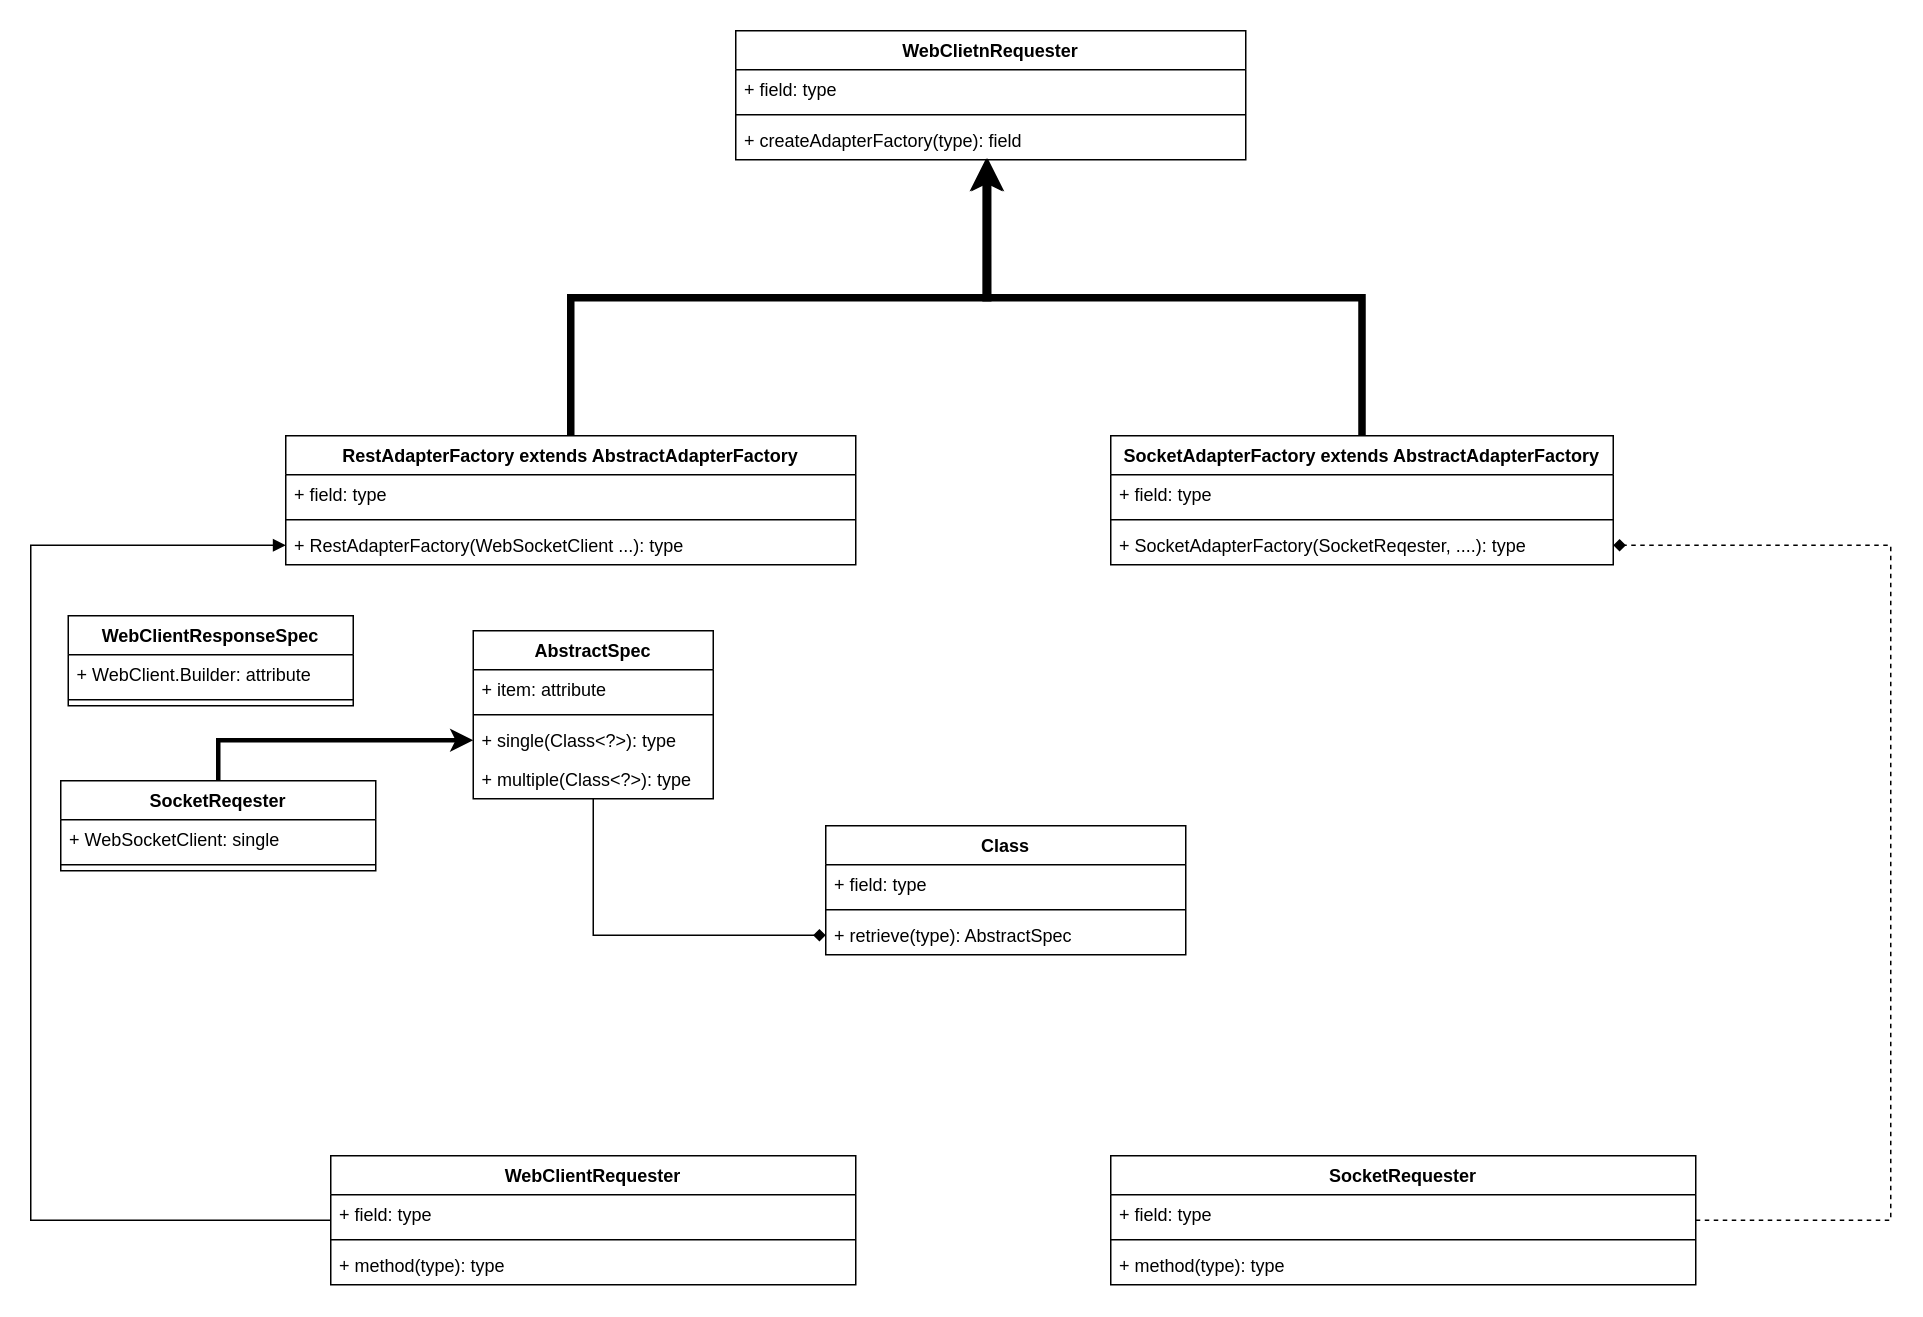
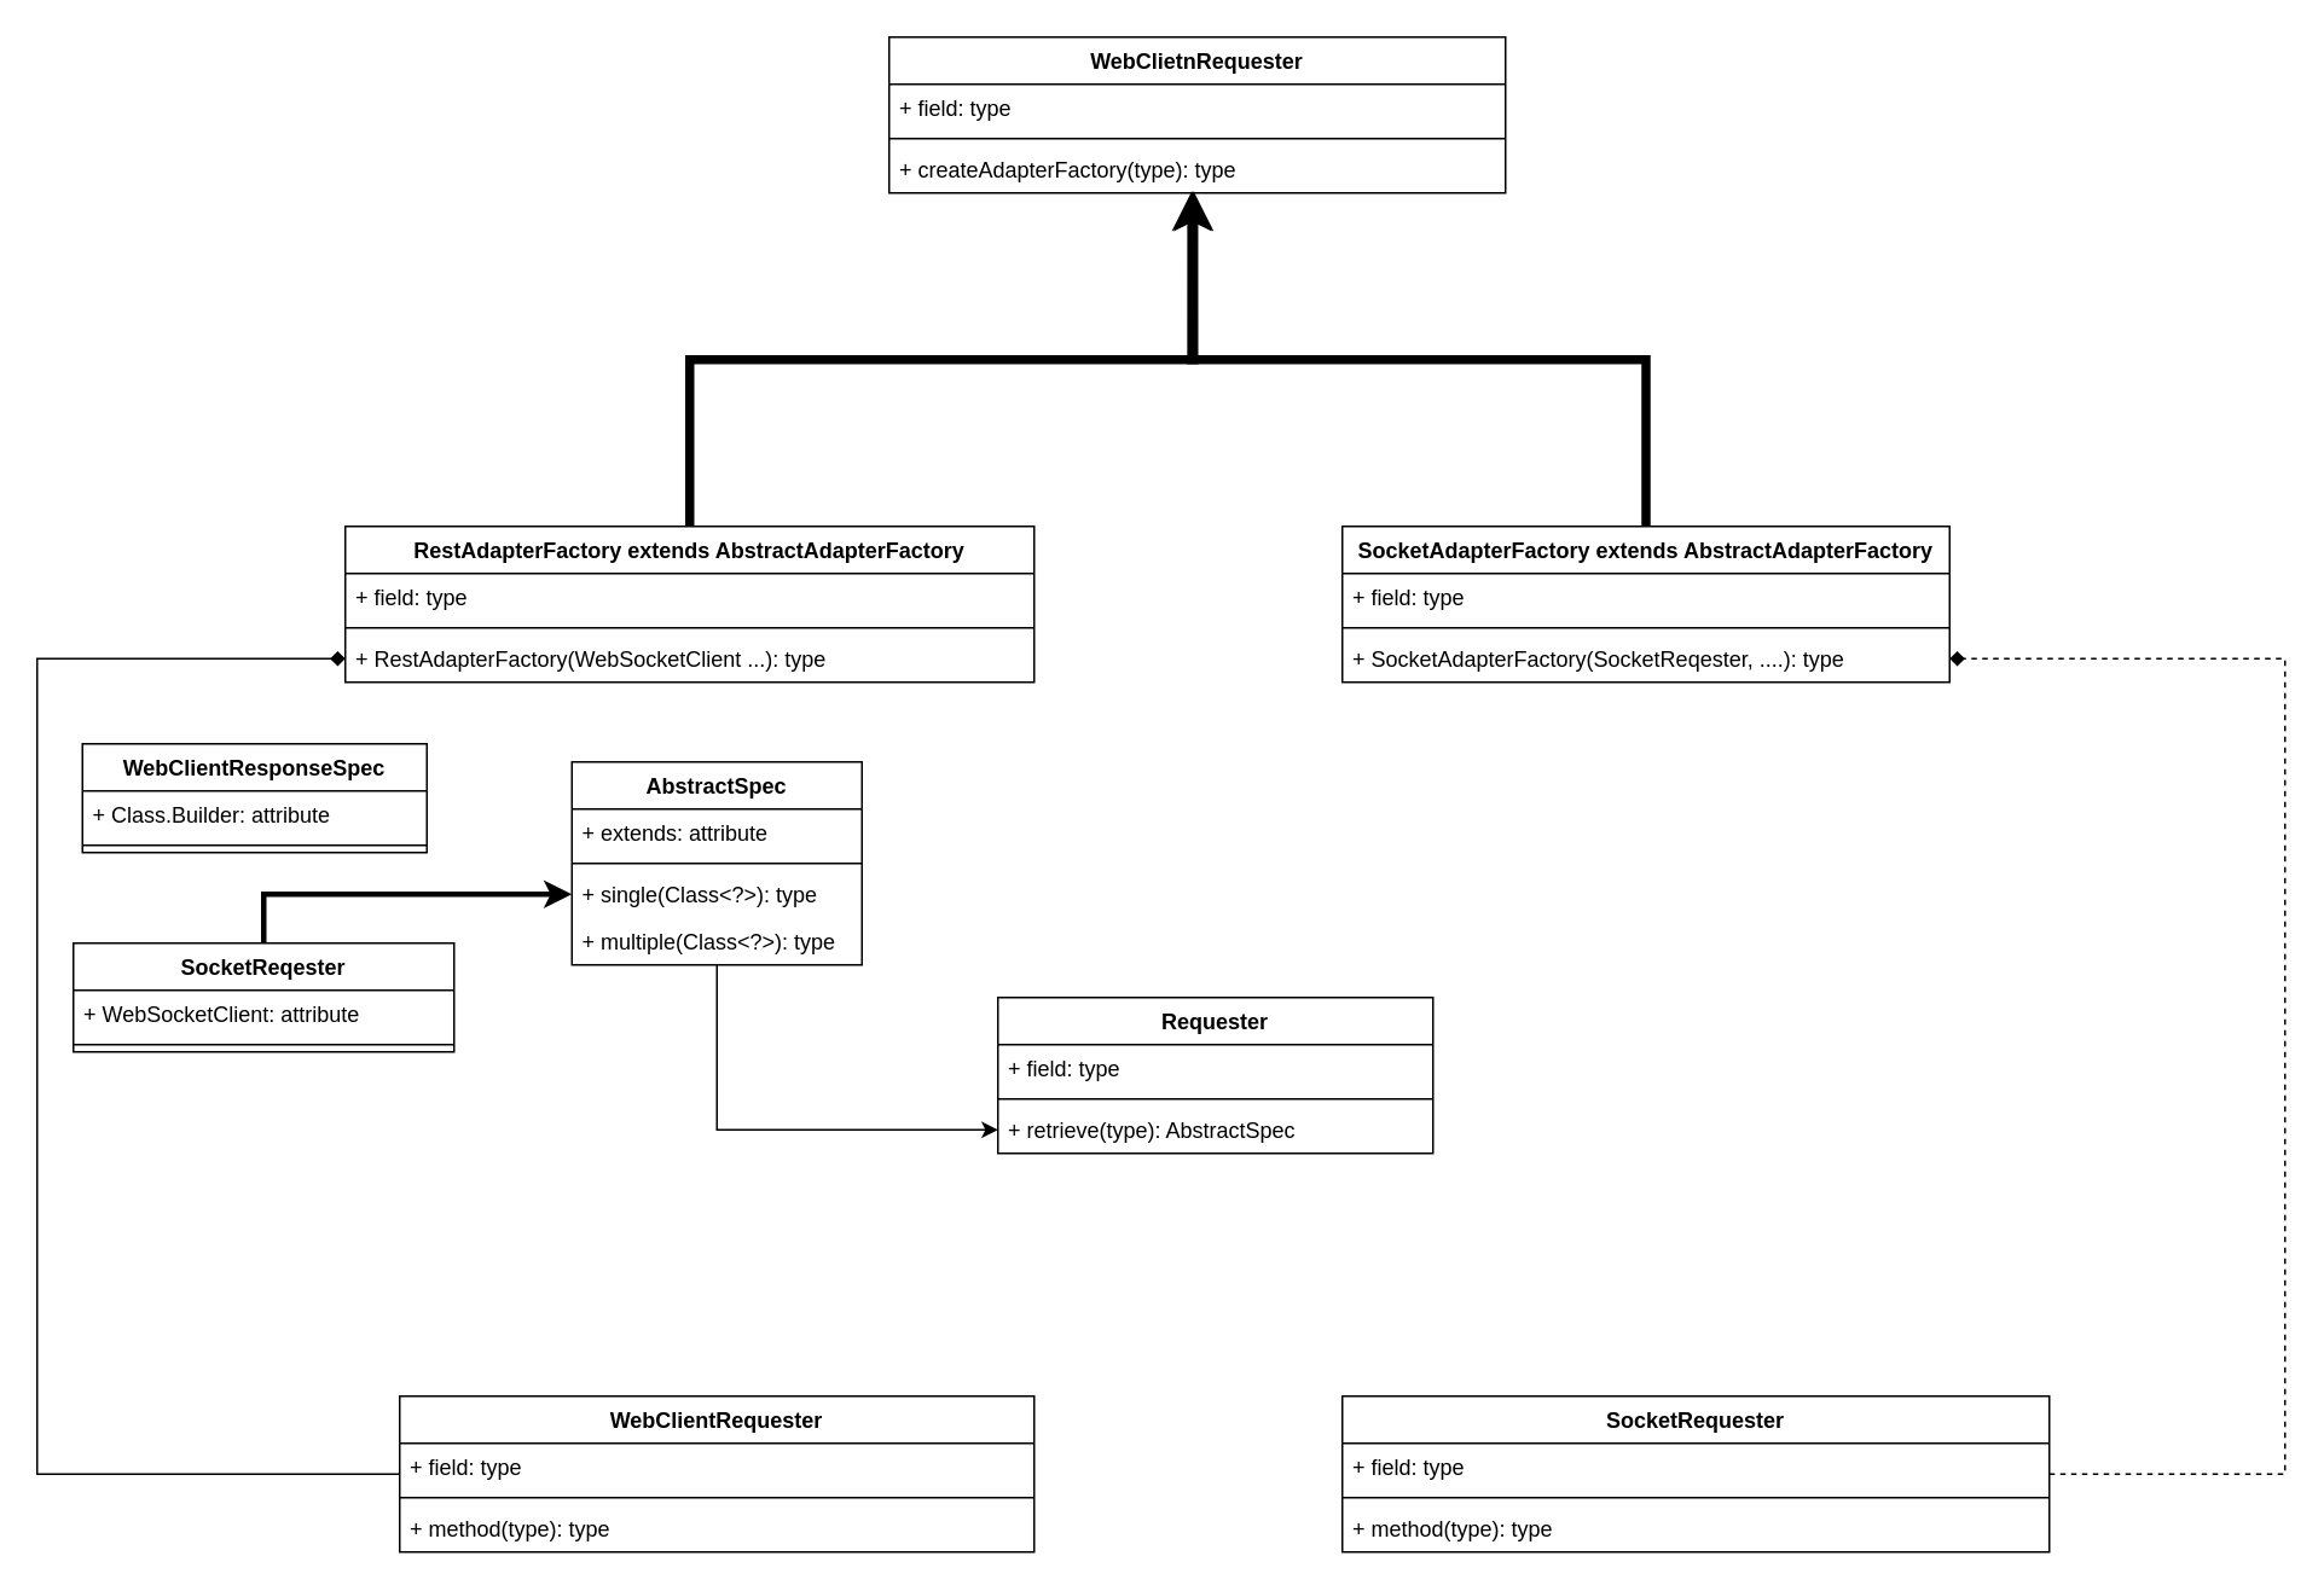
- <mxCell id="5" value="+ createAdapterFactory(type): field" style="text;strokeColor=none;fillColor=none;align=left;verticalAlign=top;spacingLeft=4;spacingRight=4;overflow=hidden;rotatable=0;points=[[0,0.5],[1,0.5]];portConstraint=eastwest;" vertex="1" parent="2"><mxGeometry y="60" width="340" height="26" as="geometry" /></mxCell>
+ <mxCell id="5" value="+ createAdapterFactory(type): type" style="text;strokeColor=none;fillColor=none;align=left;verticalAlign=top;spacingLeft=4;spacingRight=4;overflow=hidden;rotatable=0;points=[[0,0.5],[1,0.5]];portConstraint=eastwest;" vertex="1" parent="2"><mxGeometry y="60" width="340" height="26" as="geometry" /></mxCell>
- <mxCell id="6" style="edgeStyle=orthogonalEdgeStyle;rounded=0;orthogonalLoop=1;jettySize=auto;html=1;entryX=0;entryY=0.5;entryDx=0;entryDy=0;endArrow=block;endFill=1;endSize=6;strokeWidth=1;" edge="1" parent="1" source="7" target="20"><mxGeometry relative="1" as="geometry"><Array as="points"><mxPoint x="20" y="813" /><mxPoint x="20" y="363" /></Array></mxGeometry></mxCell>
+ <mxCell id="6" style="edgeStyle=orthogonalEdgeStyle;rounded=0;orthogonalLoop=1;jettySize=auto;html=1;entryX=0;entryY=0.5;entryDx=0;entryDy=0;endArrow=diamond;endFill=1;endSize=6;strokeWidth=1;" edge="1" parent="1" source="7" target="20"><mxGeometry relative="1" as="geometry"><Array as="points"><mxPoint x="20" y="813" /><mxPoint x="20" y="363" /></Array></mxGeometry></mxCell>
- <mxCell id="37" value="+ WebClient.Builder: attribute" style="text;strokeColor=none;fillColor=none;align=left;verticalAlign=top;spacingLeft=4;spacingRight=4;overflow=hidden;rotatable=0;points=[[0,0.5],[1,0.5]];portConstraint=eastwest;" vertex="1" parent="36"><mxGeometry y="26" width="190" height="26" as="geometry" /></mxCell>
+ <mxCell id="37" value="+ Class.Builder: attribute" style="text;strokeColor=none;fillColor=none;align=left;verticalAlign=top;spacingLeft=4;spacingRight=4;overflow=hidden;rotatable=0;points=[[0,0.5],[1,0.5]];portConstraint=eastwest;" vertex="1" parent="36"><mxGeometry y="26" width="190" height="26" as="geometry" /></mxCell>
- <mxCell id="31" value="+ item: attribute" style="text;strokeColor=none;fillColor=none;align=left;verticalAlign=top;spacingLeft=4;spacingRight=4;overflow=hidden;rotatable=0;points=[[0,0.5],[1,0.5]];portConstraint=eastwest;" vertex="1" parent="30"><mxGeometry y="26" width="160" height="26" as="geometry" /></mxCell>
+ <mxCell id="31" value="+ extends: attribute" style="text;strokeColor=none;fillColor=none;align=left;verticalAlign=top;spacingLeft=4;spacingRight=4;overflow=hidden;rotatable=0;points=[[0,0.5],[1,0.5]];portConstraint=eastwest;" vertex="1" parent="30"><mxGeometry y="26" width="160" height="26" as="geometry" /></mxCell>
- <mxCell id="41" value="+ WebSocketClient: single" style="text;strokeColor=none;fillColor=none;align=left;verticalAlign=top;spacingLeft=4;spacingRight=4;overflow=hidden;rotatable=0;points=[[0,0.5],[1,0.5]];portConstraint=eastwest;" vertex="1" parent="40"><mxGeometry y="26" width="210" height="26" as="geometry" /></mxCell>
+ <mxCell id="41" value="+ WebSocketClient: attribute" style="text;strokeColor=none;fillColor=none;align=left;verticalAlign=top;spacingLeft=4;spacingRight=4;overflow=hidden;rotatable=0;points=[[0,0.5],[1,0.5]];portConstraint=eastwest;" vertex="1" parent="40"><mxGeometry y="26" width="210" height="26" as="geometry" /></mxCell>
- <mxCell id="26" value="Class" style="swimlane;fontStyle=1;align=center;verticalAlign=top;childLayout=stackLayout;horizontal=1;startSize=26;horizontalStack=0;resizeParent=1;resizeParentMax=0;resizeLast=0;collapsible=1;marginBottom=0;" vertex="1" parent="1"><mxGeometry x="550" y="550" width="240" height="86" as="geometry" /></mxCell>
+ <mxCell id="26" value="Requester" style="swimlane;fontStyle=1;align=center;verticalAlign=top;childLayout=stackLayout;horizontal=1;startSize=26;horizontalStack=0;resizeParent=1;resizeParentMax=0;resizeLast=0;collapsible=1;marginBottom=0;" vertex="1" parent="1"><mxGeometry x="550" y="550" width="240" height="86" as="geometry" /></mxCell>
- <mxCell id="35" style="edgeStyle=orthogonalEdgeStyle;rounded=0;orthogonalLoop=1;jettySize=auto;html=1;strokeWidth=1;endSize=6;endArrow=diamond;endFill=1;" edge="1" parent="1" source="30" target="29"><mxGeometry relative="1" as="geometry"><mxPoint x="260" y="529" as="sourcePoint" /></mxGeometry></mxCell>
+ <mxCell id="35" style="edgeStyle=orthogonalEdgeStyle;rounded=0;orthogonalLoop=1;jettySize=auto;html=1;strokeWidth=1;endSize=6;endArrow=classic;endFill=1;" edge="1" parent="1" source="30" target="29"><mxGeometry relative="1" as="geometry"><mxPoint x="260" y="529" as="sourcePoint" /></mxGeometry></mxCell>
